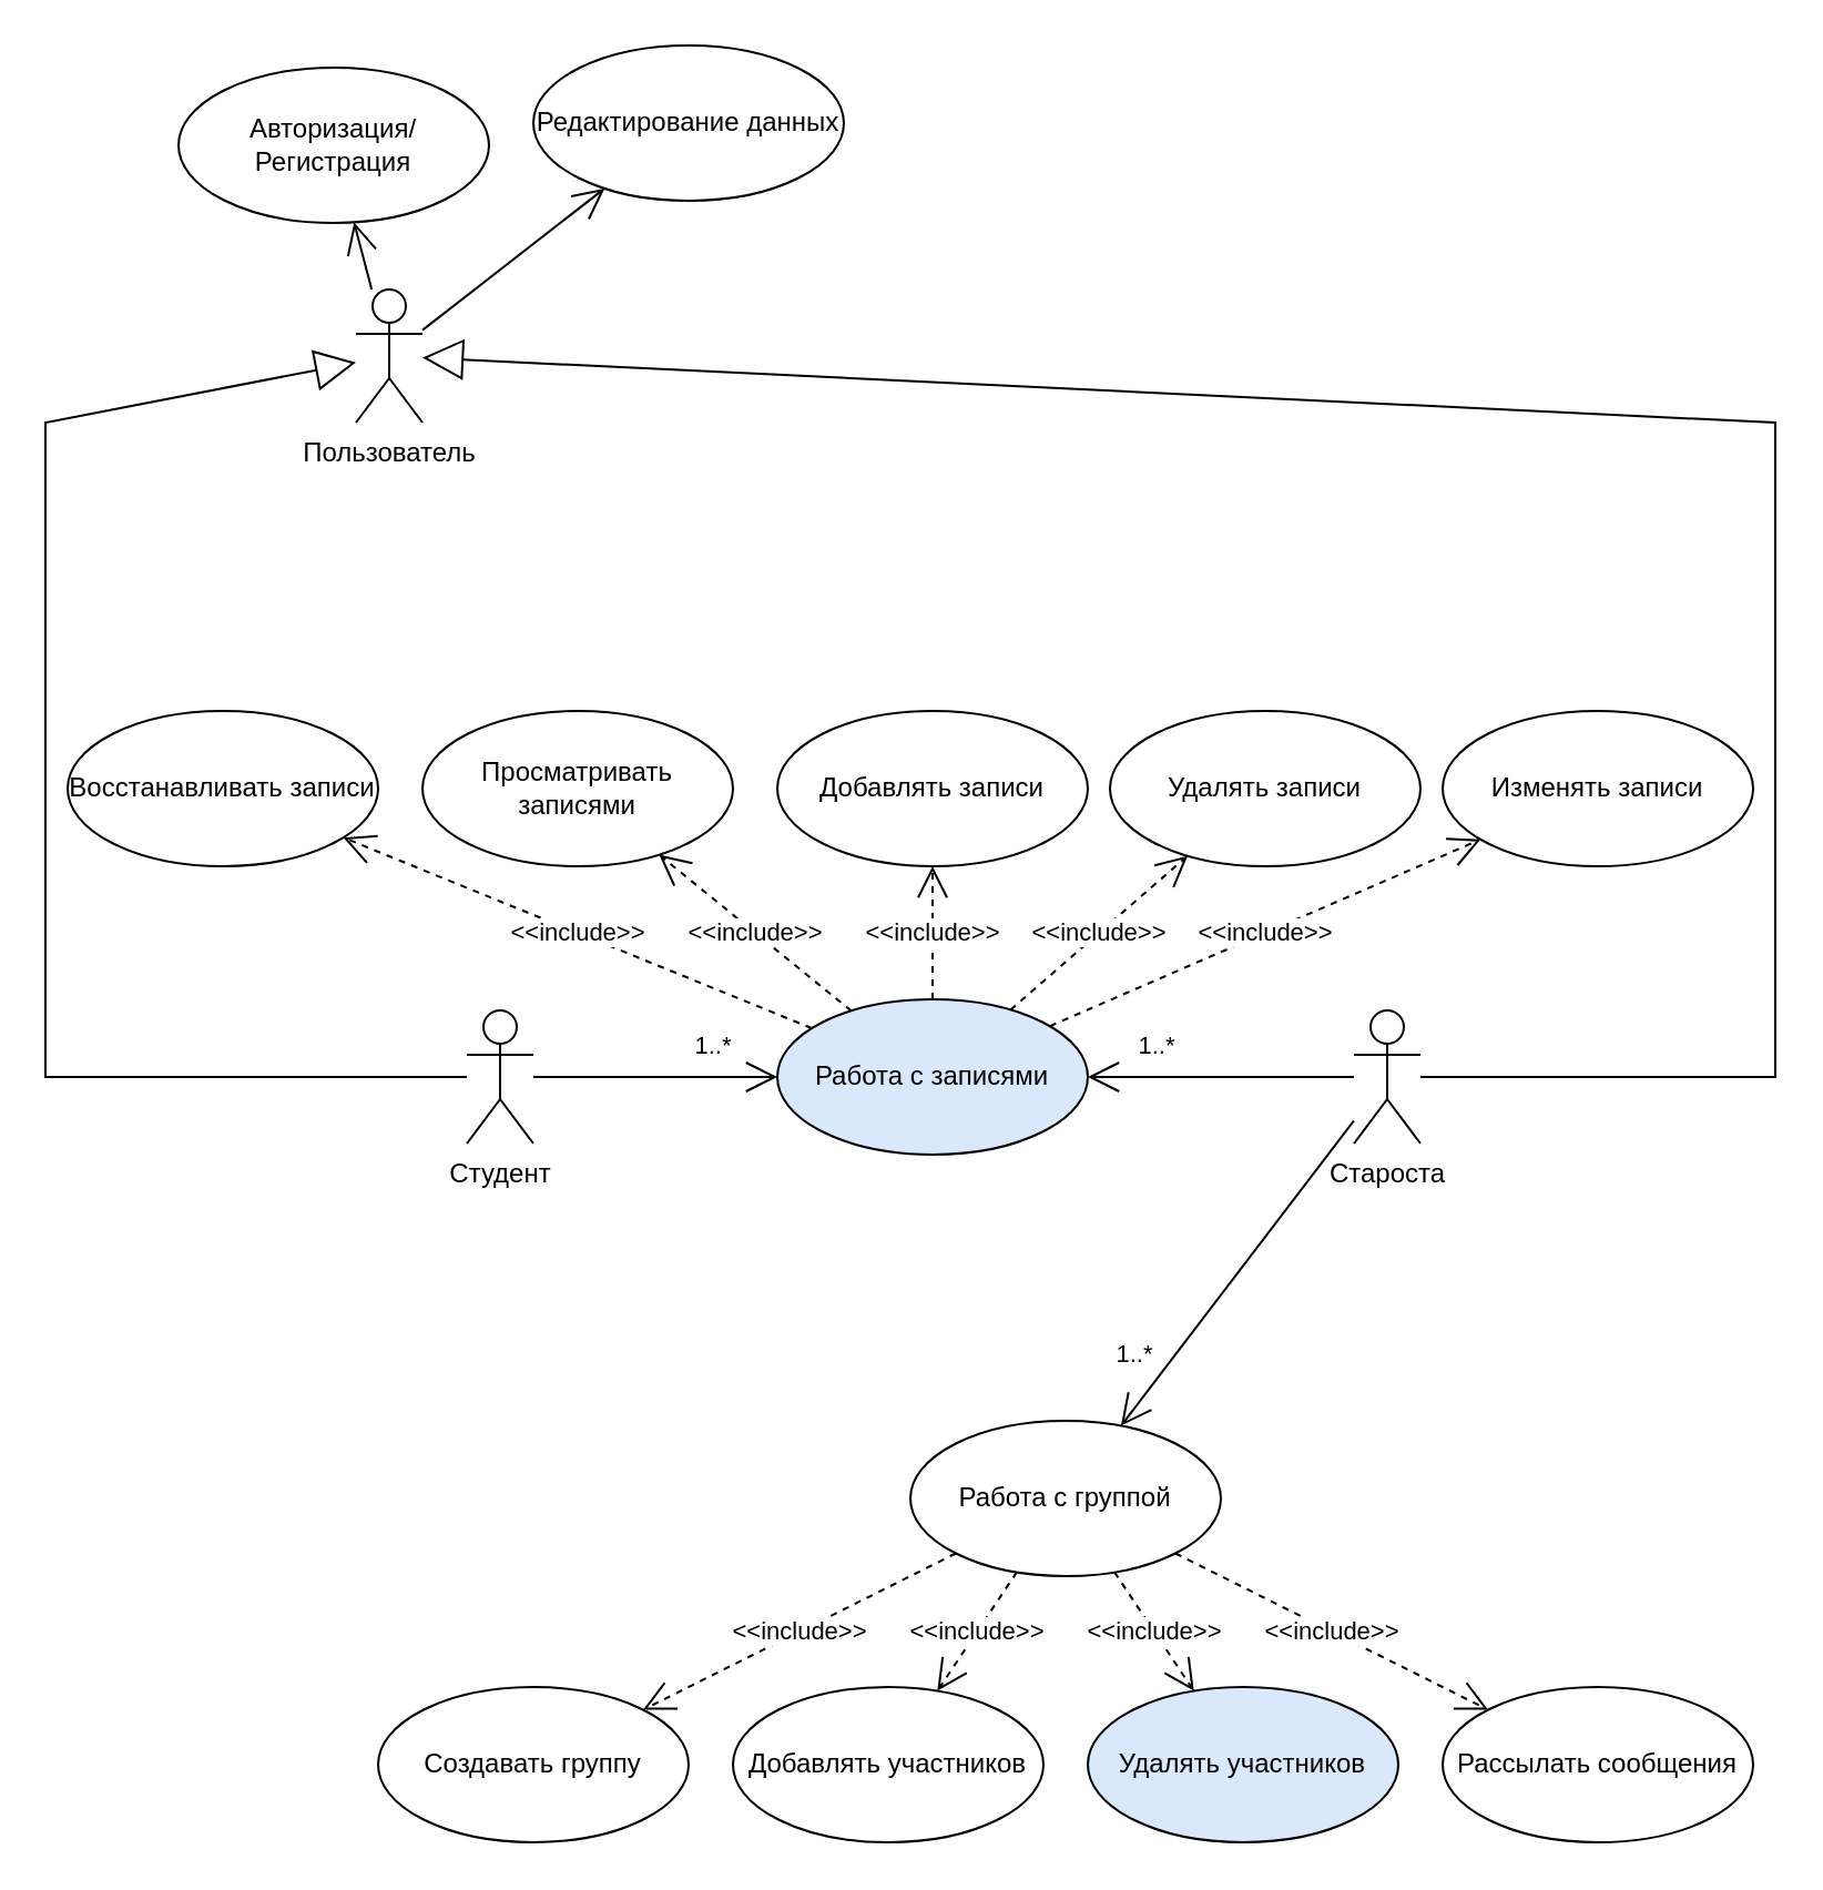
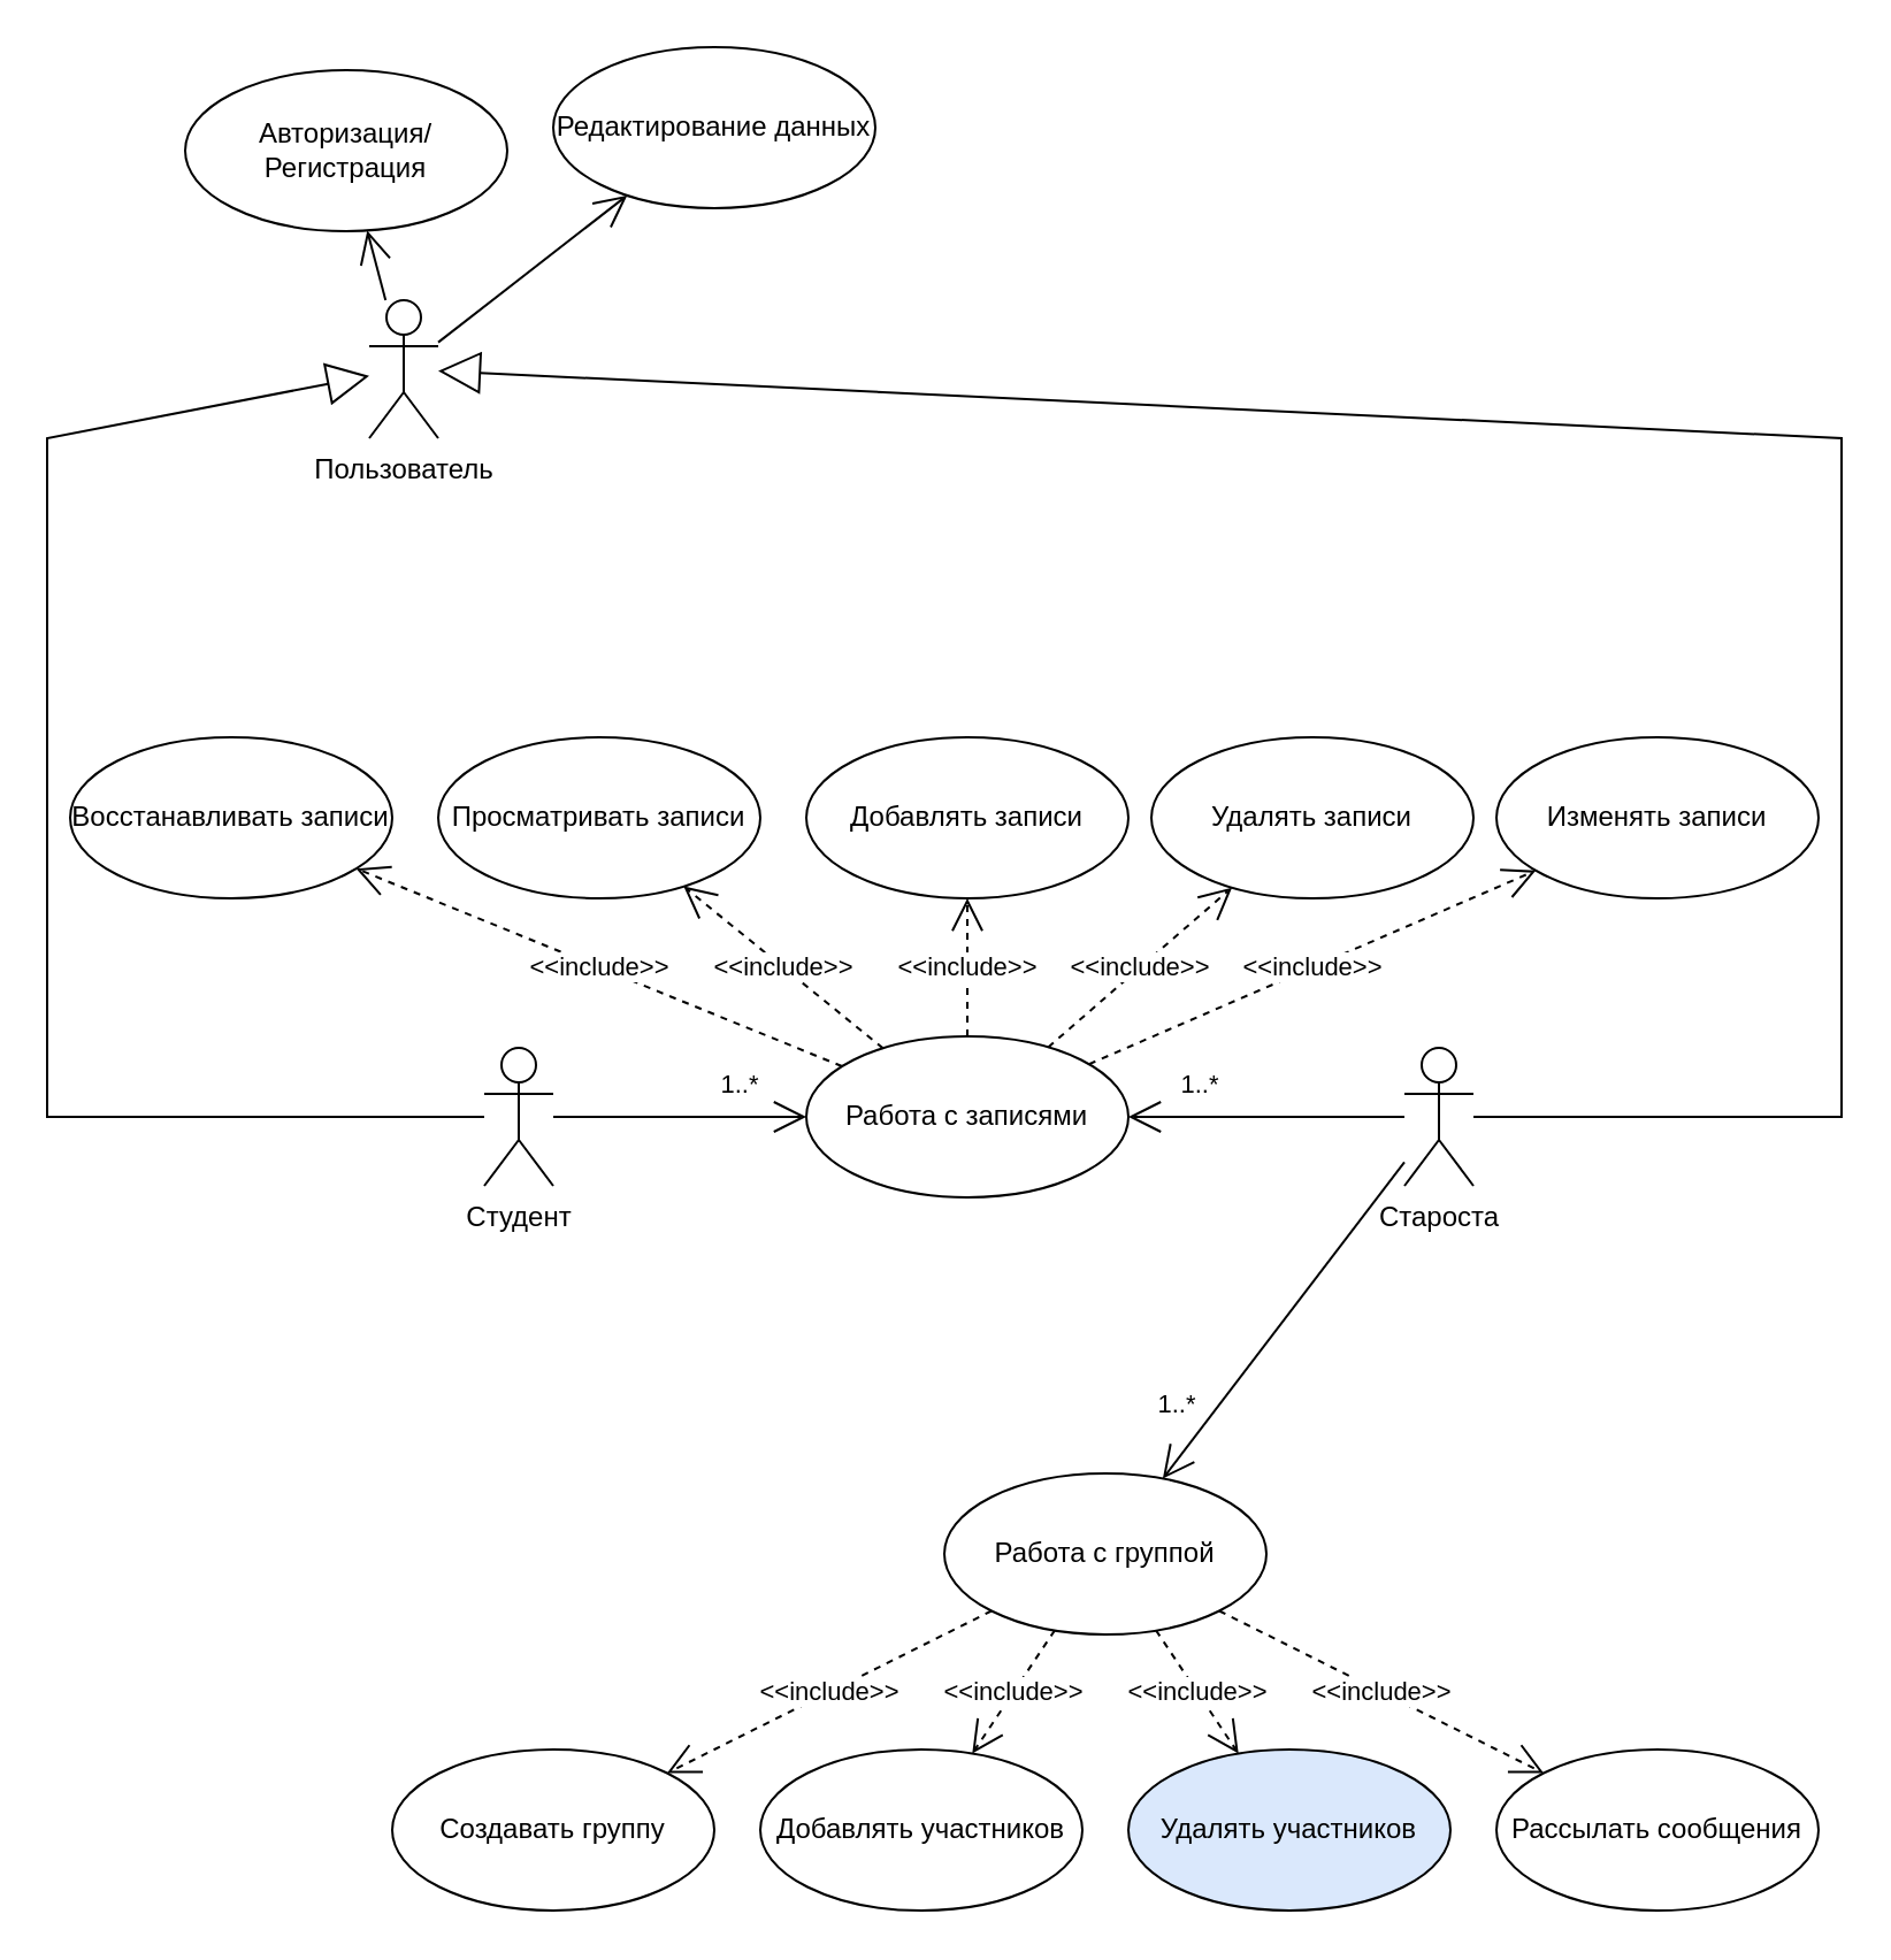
- <mxCell id="2" value="Просматривать записями" style="ellipse;whiteSpace=wrap;html=1;" parent="1" vertex="1"><mxGeometry x="190" y="320" width="140" height="70" as="geometry" /></mxCell>
+ <mxCell id="2" value="Просматривать записи" style="ellipse;whiteSpace=wrap;html=1;" parent="1" vertex="1"><mxGeometry x="190" y="320" width="140" height="70" as="geometry" /></mxCell>
- <mxCell id="6" value="Работа с записями" style="ellipse;whiteSpace=wrap;html=1;fillColor=#dae8fc;" parent="1" vertex="1"><mxGeometry x="350" y="450" width="140" height="70" as="geometry" /></mxCell>
+ <mxCell id="6" value="Работа с записями" style="ellipse;whiteSpace=wrap;html=1;" parent="1" vertex="1"><mxGeometry x="350" y="450" width="140" height="70" as="geometry" /></mxCell>
